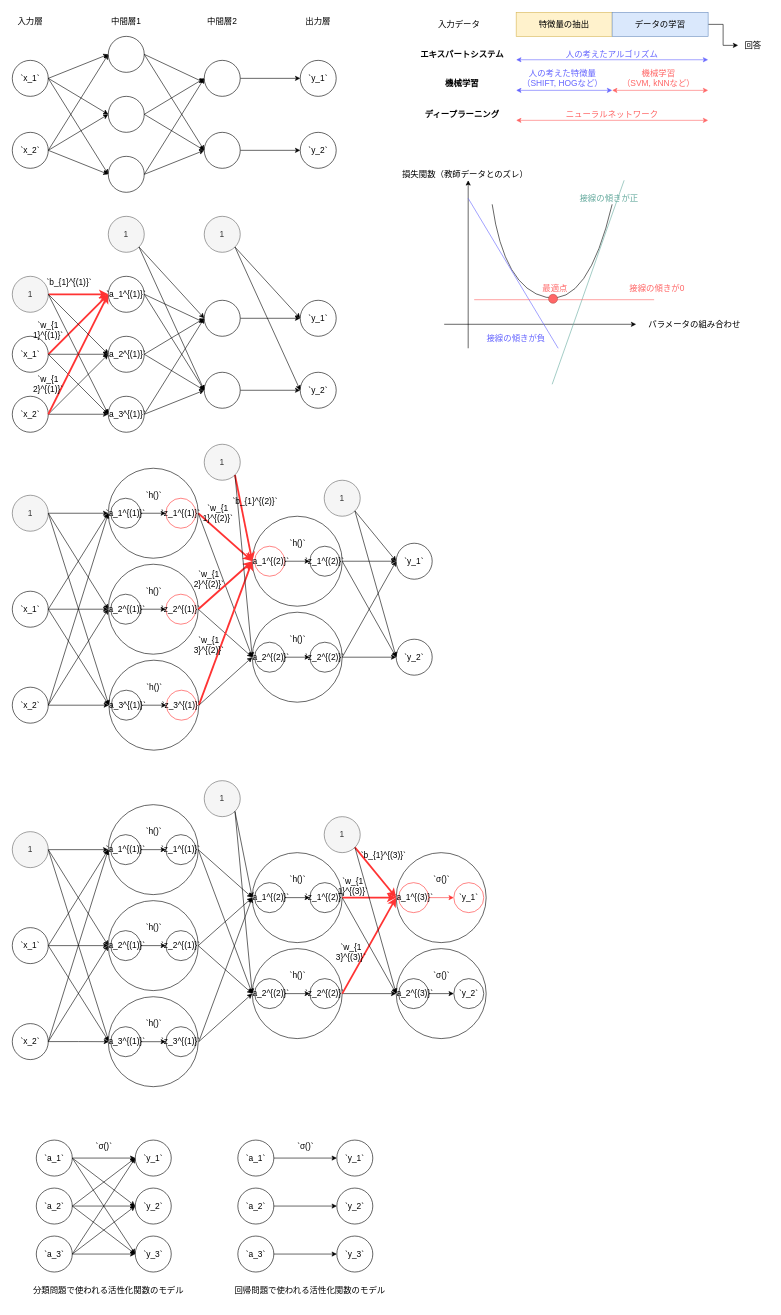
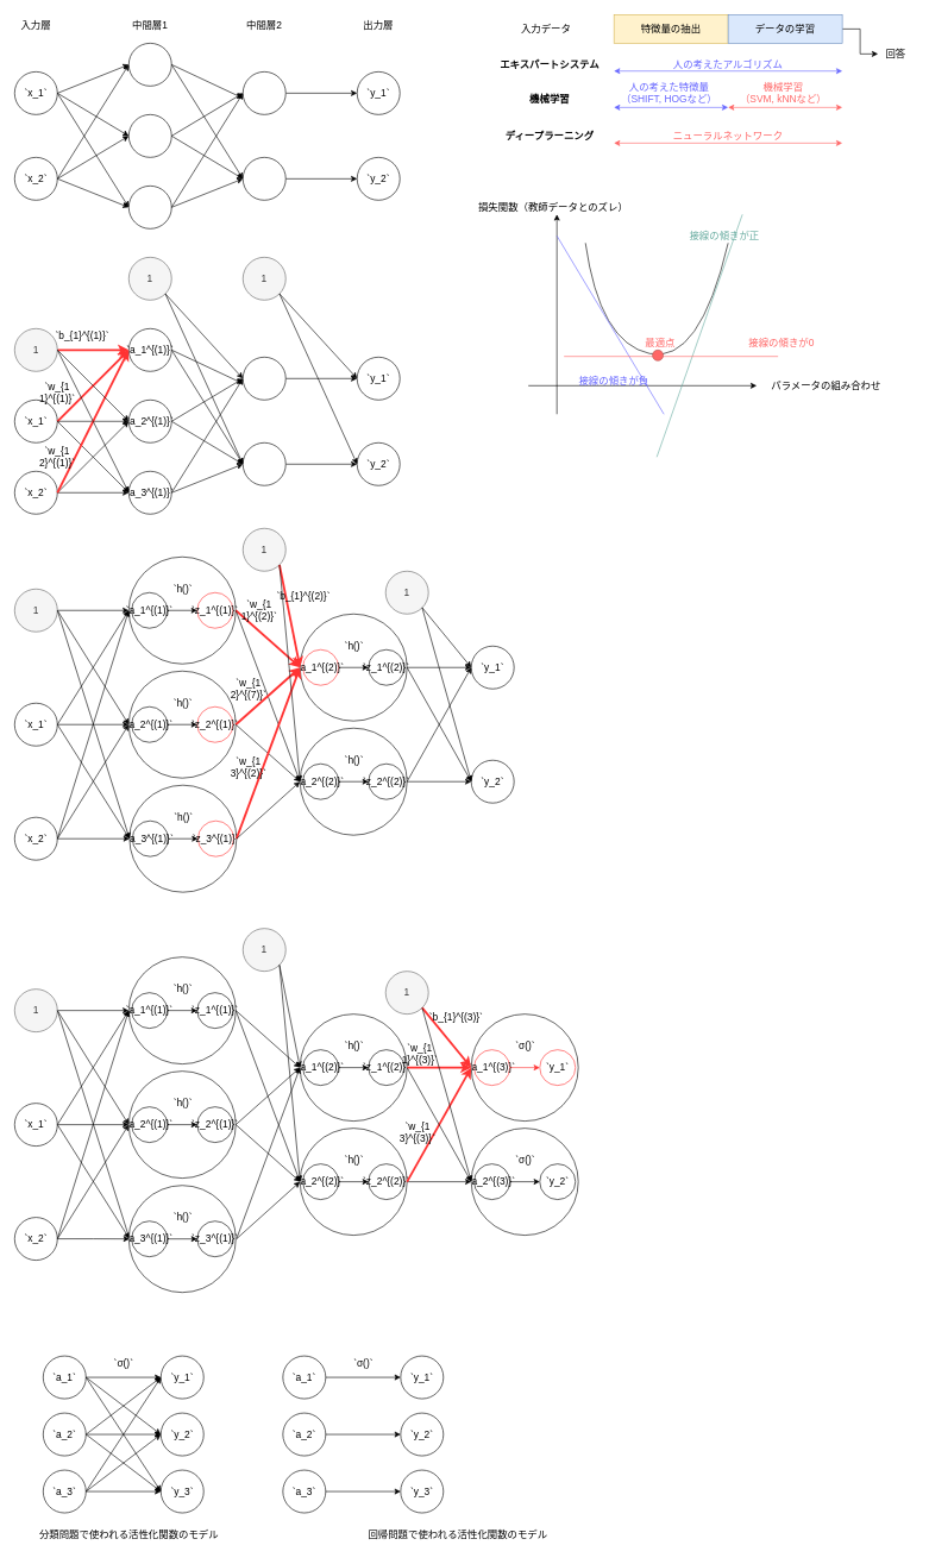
- <mxCell id="252" value="接線の傾きが負" style="text;html=1;strokeColor=none;fillColor=none;align=center;verticalAlign=middle;whiteSpace=wrap;rounded=0;fontSize=14;fontColor=#6666FF;" vertex="1" parent="1"><mxGeometry x="805" y="554" width="110" height="20" as="geometry" /></mxCell>
+ <mxCell id="252" value="接線の傾きが負" style="text;html=1;strokeColor=none;fillColor=none;align=center;verticalAlign=middle;whiteSpace=wrap;rounded=0;fontSize=14;fontColor=#6666FF;" vertex="1" parent="1"><mxGeometry x="805" y="524" width="110" height="20" as="geometry" /></mxCell>
- <mxCell id="127" value="`w_{1 2}^{(2)}`" style="text;html=1;strokeColor=none;fillColor=none;align=center;verticalAlign=middle;whiteSpace=wrap;rounded=0;fontSize=14;" parent="1" vertex="1"><mxGeometry x="323" y="945" width="50" height="40" as="geometry" /></mxCell>
+ <mxCell id="127" value="`w_{1 2}^{(7)}`" style="text;html=1;strokeColor=none;fillColor=none;align=center;verticalAlign=middle;whiteSpace=wrap;rounded=0;fontSize=14;" parent="1" vertex="1"><mxGeometry x="323" y="945" width="50" height="40" as="geometry" /></mxCell>
- <mxCell id="229" value="回帰問題で使われる活性化関数のモデル" style="text;html=1;strokeColor=none;fillColor=none;align=center;verticalAlign=middle;whiteSpace=wrap;rounded=0;fontSize=14;" parent="1" vertex="1"><mxGeometry x="382.5" y="2130" width="267" height="40" as="geometry" /></mxCell>
+ <mxCell id="229" value="回帰問題で使われる活性化関数のモデル" style="text;html=1;strokeColor=none;fillColor=none;align=center;verticalAlign=middle;whiteSpace=wrap;rounded=0;fontSize=14;" parent="1" vertex="1"><mxGeometry x="507.5" y="2130" width="267" height="40" as="geometry" /></mxCell>
